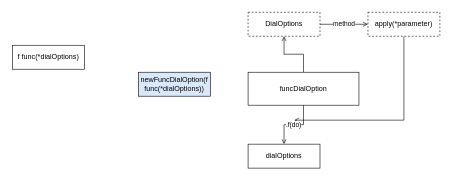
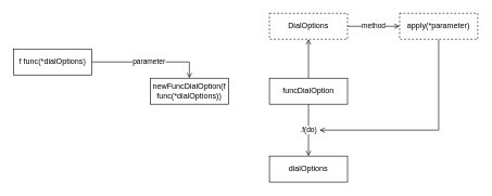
+ <mxCell id="10" value="parameter" style="edgeStyle=orthogonalEdgeStyle;rounded=0;orthogonalLoop=1;jettySize=auto;html=1;exitX=1;exitY=0.5;exitDx=0;exitDy=0;endArrow=open;endFill=0;" edge="1" parent="1" source="11" target="12"><mxGeometry relative="1" as="geometry" /></mxCell>
- <mxCell id="12" value="newFuncDialOption(f func(*dialOptions))" style="rounded=0;whiteSpace=wrap;html=1;shadow=0;glass=0;comic=0;fillColor=#dae8fc;" vertex="1" parent="1"><mxGeometry x="230" y="120" width="120" height="40" as="geometry" /></mxCell>
+ <mxCell id="12" value="newFuncDialOption(f func(*dialOptions))" style="rounded=0;whiteSpace=wrap;html=1;shadow=0;glass=0;comic=0;" vertex="1" parent="1"><mxGeometry x="230" y="120" width="120" height="40" as="geometry" /></mxCell>
- <mxCell id="9" value="funcDialOption" style="rounded=0;whiteSpace=wrap;html=1;shadow=0;glass=0;comic=0;" vertex="1" parent="1"><mxGeometry x="413" y="120" width="185" height="55" as="geometry" /></mxCell>
+ <mxCell id="9" value="funcDialOption" style="rounded=0;whiteSpace=wrap;html=1;shadow=0;glass=0;comic=0;" vertex="1" parent="1"><mxGeometry x="413" y="120" width="120" height="40" as="geometry" /></mxCell>
